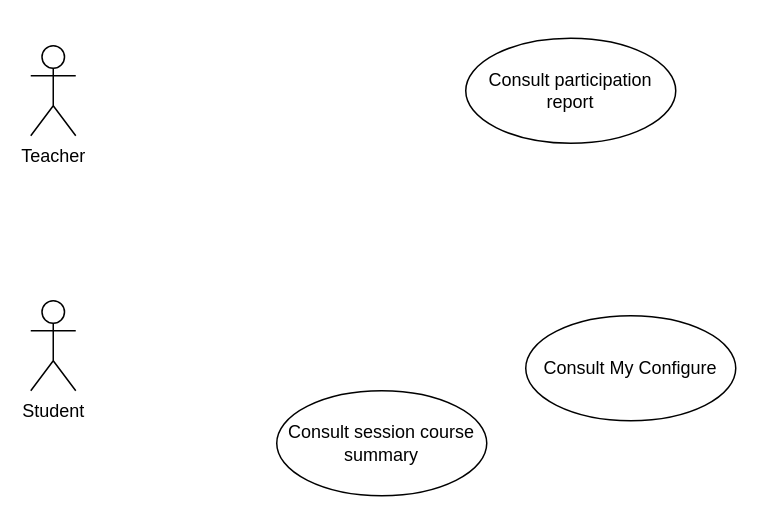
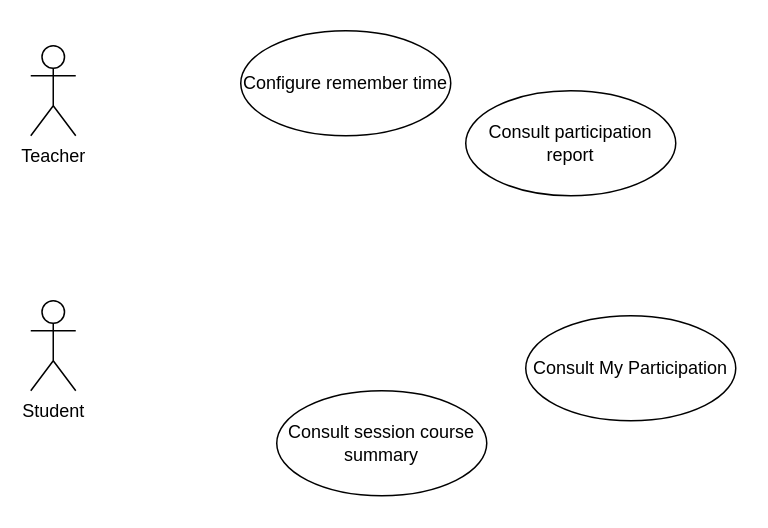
+ <mxCell id="3" value="Configure remember time" style="ellipse;whiteSpace=wrap;html=1;" vertex="1" parent="1"><mxGeometry x="160" y="20" width="140" height="70" as="geometry" /></mxCell>
- <mxCell id="5" value="Consult participation report" style="ellipse;whiteSpace=wrap;html=1;" vertex="1" parent="1"><mxGeometry x="310" y="25" width="140" height="70" as="geometry" /></mxCell>
+ <mxCell id="5" value="Consult participation report" style="ellipse;whiteSpace=wrap;html=1;" vertex="1" parent="1"><mxGeometry x="310" y="60" width="140" height="70" as="geometry" /></mxCell>
- <mxCell id="4" value="Consult My Configure" style="ellipse;whiteSpace=wrap;html=1;" vertex="1" parent="1"><mxGeometry x="350" y="210" width="140" height="70" as="geometry" /></mxCell>
+ <mxCell id="4" value="Consult My Participation" style="ellipse;whiteSpace=wrap;html=1;" vertex="1" parent="1"><mxGeometry x="350" y="210" width="140" height="70" as="geometry" /></mxCell>
